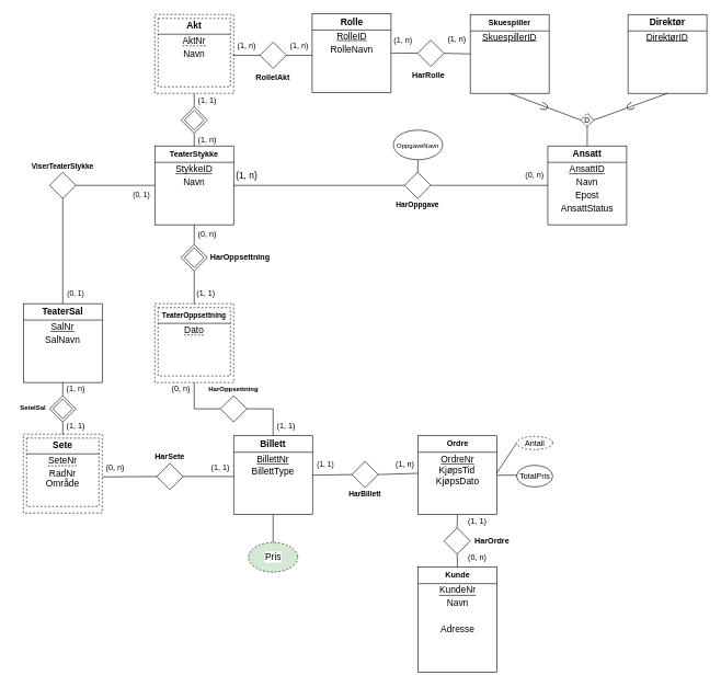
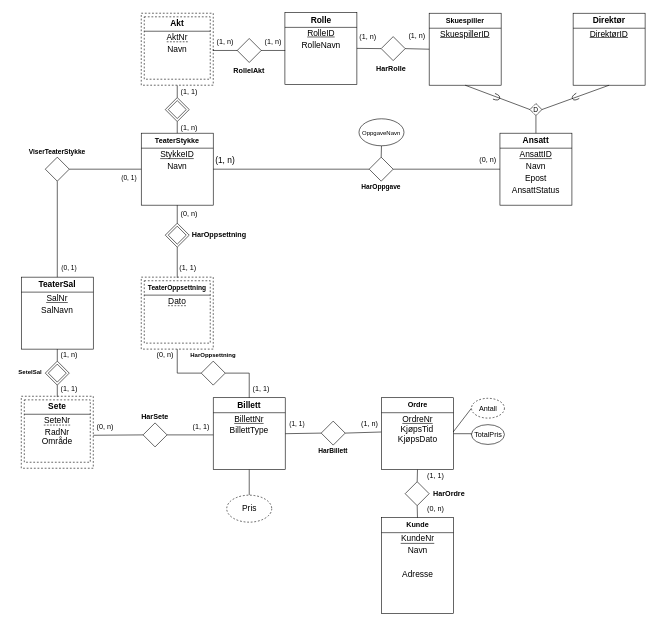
- <mxCell id="83" value="&lt;font style=&quot;font-size: 12px;&quot;&gt;Antall&lt;/font&gt;" style="ellipse;whiteSpace=wrap;html=1;fontSize=14;fontColor=#000000;aspect=fixed;dashed=1;" parent="1" vertex="1"><mxGeometry x="785.5" y="663.39" width="55" height="20" as="geometry" /></mxCell>
+ <mxCell id="83" value="&lt;font style=&quot;font-size: 12px;&quot;&gt;Antall&lt;/font&gt;" style="ellipse;whiteSpace=wrap;html=1;fontSize=14;fontColor=#000000;aspect=fixed;dashed=1;" parent="1" vertex="1"><mxGeometry x="785.5" y="663.39" width="55" height="33" as="geometry" /></mxCell>
- <mxCell id="146" value="Pris" style="ellipse;whiteSpace=wrap;html=1;fontSize=14;fontColor=#000000;aspect=fixed;dashed=1;labelBackgroundColor=#ffffff;fontFamily=Helvetica;fillColor=#d5e8d4;" vertex="1" parent="1"><mxGeometry x="377.5" y="824.89" width="75" height="45" as="geometry" /></mxCell>
+ <mxCell id="146" value="Pris" style="ellipse;whiteSpace=wrap;html=1;fontSize=14;fontColor=#000000;aspect=fixed;dashed=1;labelBackgroundColor=#ffffff;fontFamily=Helvetica;" vertex="1" parent="1"><mxGeometry x="377.5" y="824.89" width="75" height="45" as="geometry" /></mxCell>
